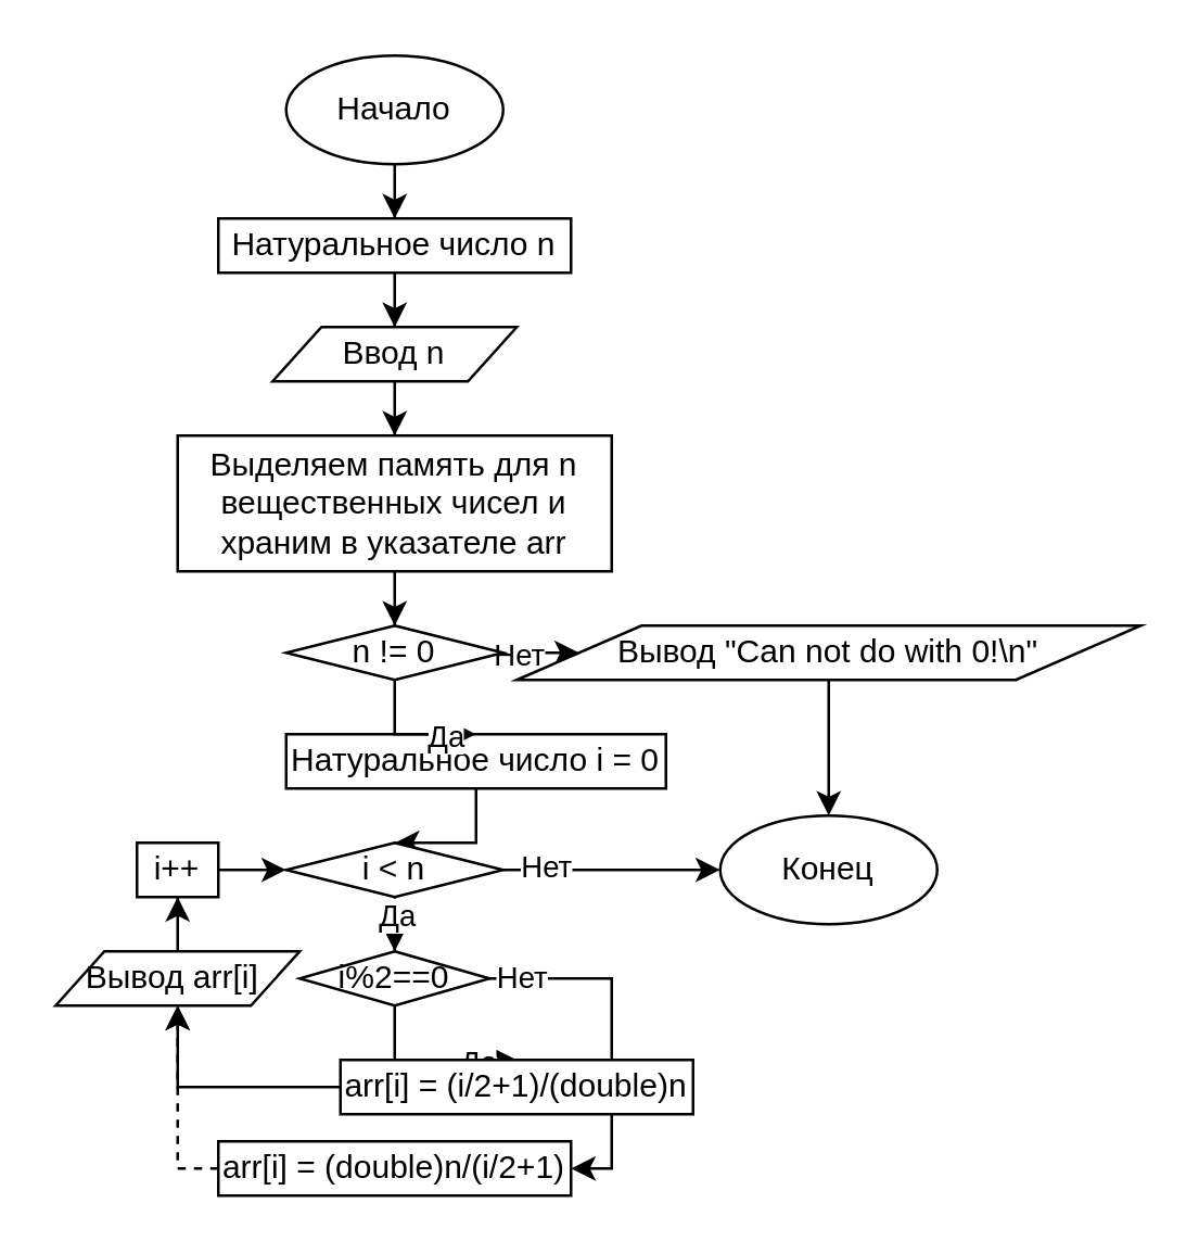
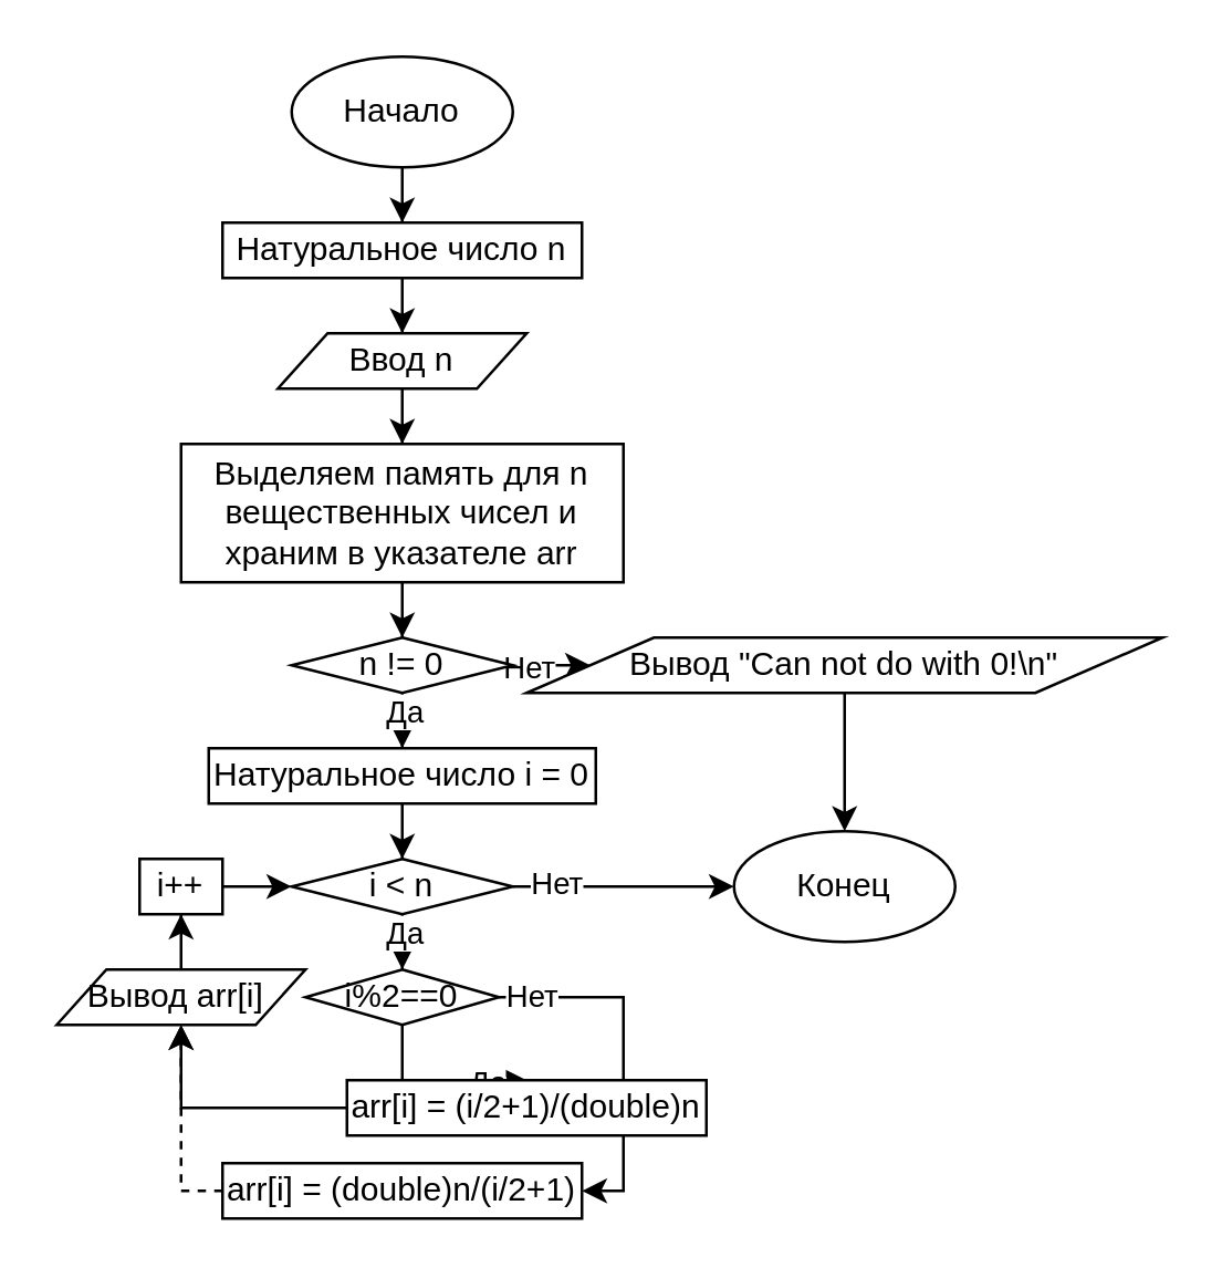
- <mxCell id="12" value="Натуральное число i = 0" style="rounded=0;whiteSpace=wrap;html=1;" vertex="1" parent="1"><mxGeometry x="105" y="270" width="140" height="20" as="geometry" /></mxCell>
+ <mxCell id="12" value="Натуральное число i = 0" style="rounded=0;whiteSpace=wrap;html=1;" vertex="1" parent="1"><mxGeometry x="75" y="270" width="140" height="20" as="geometry" /></mxCell>
